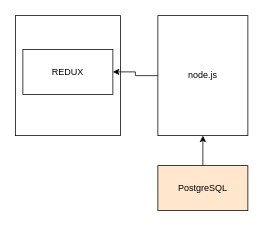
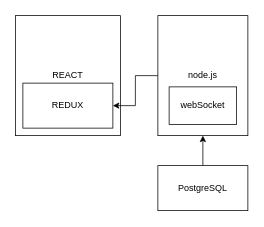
- <mxCell id="3" value="REDUX" style="rounded=0;whiteSpace=wrap;html=1;" vertex="1" parent="1"><mxGeometry x="30" y="65" width="120" height="60" as="geometry" /></mxCell>
+ <mxCell id="3" value="REDUX" style="rounded=0;whiteSpace=wrap;html=1;" vertex="1" parent="1"><mxGeometry x="30" y="110" width="120" height="60" as="geometry" /></mxCell>
+ <mxCell id="6" value="webSocket" style="rounded=0;whiteSpace=wrap;html=1;" vertex="1" parent="1"><mxGeometry x="225" y="115" width="90" height="50" as="geometry" /></mxCell>
- <mxCell id="8" value="PostgreSQL" style="rounded=0;whiteSpace=wrap;html=1;fillColor=#ffe6cc;" vertex="1" parent="1"><mxGeometry x="210" y="220" width="120" height="60" as="geometry" /></mxCell>
+ <mxCell id="8" value="PostgreSQL" style="rounded=0;whiteSpace=wrap;html=1;" vertex="1" parent="1"><mxGeometry x="210" y="220" width="120" height="60" as="geometry" /></mxCell>
